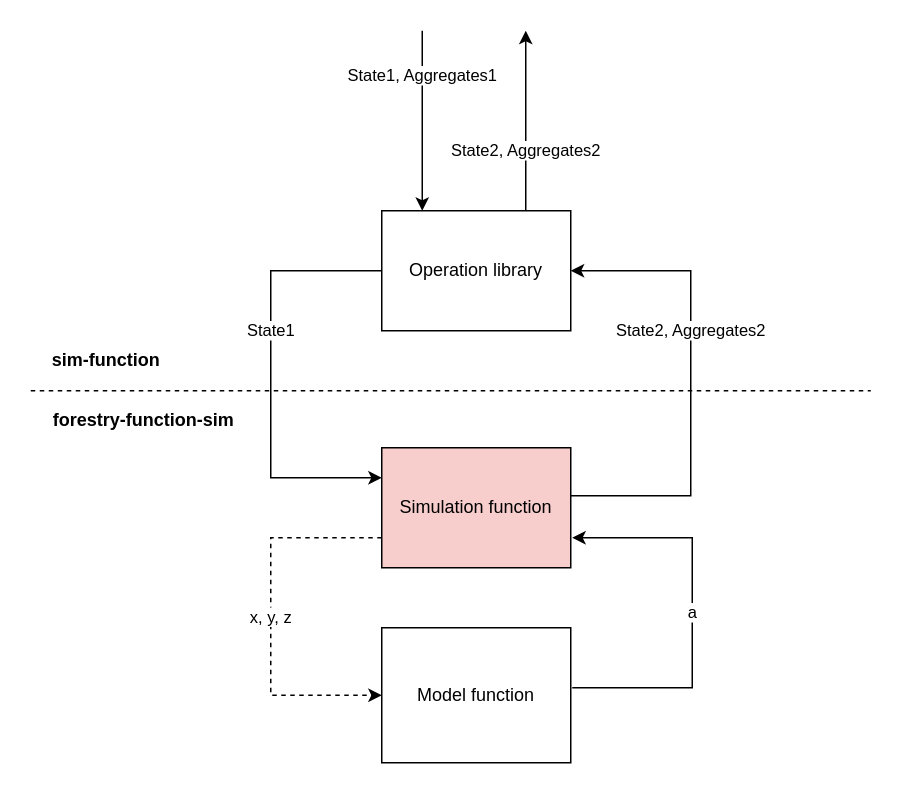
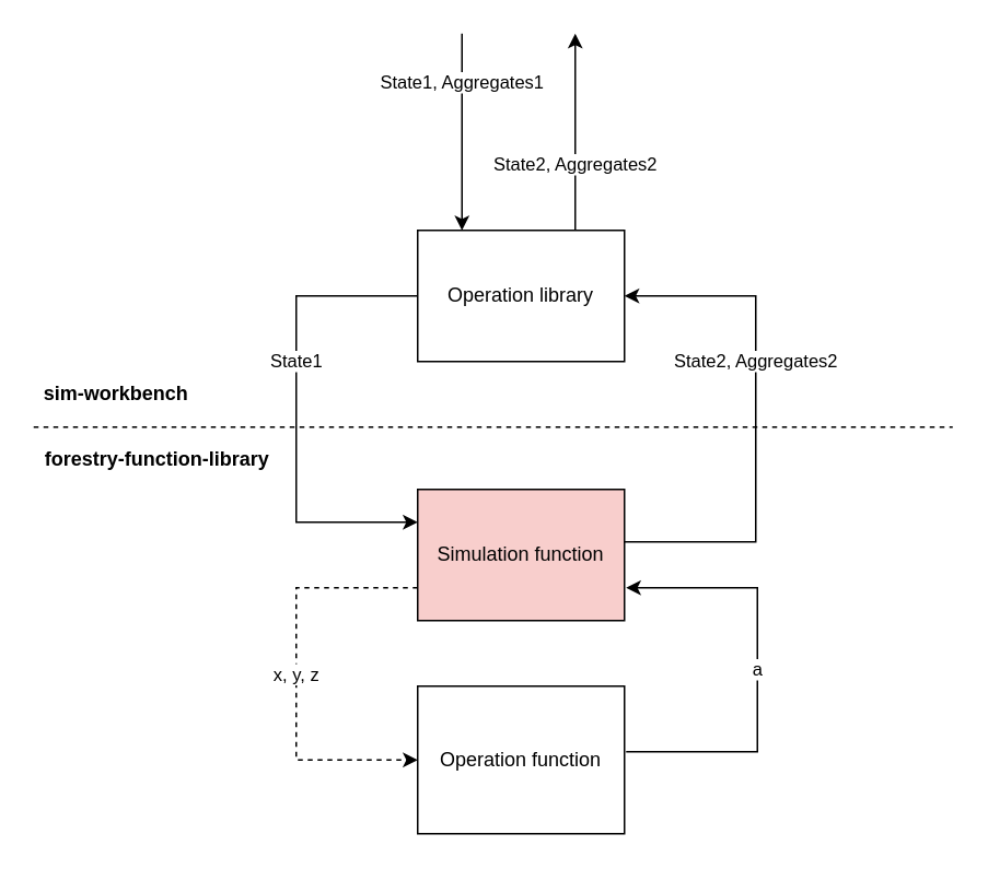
- <mxCell id="12" value="sim-function" style="text;html=1;align=center;verticalAlign=middle;resizable=0;points=[];autosize=1;strokeColor=none;fillColor=none;fontStyle=1" vertex="1" parent="1"><mxGeometry x="20" y="230" width="100" height="20" as="geometry" /></mxCell>
+ <mxCell id="12" value="sim-workbench" style="text;html=1;align=center;verticalAlign=middle;resizable=0;points=[];autosize=1;strokeColor=none;fillColor=none;fontStyle=1" vertex="1" parent="1"><mxGeometry x="20" y="230" width="100" height="20" as="geometry" /></mxCell>
- <mxCell id="13" value="forestry-function-sim" style="text;html=1;align=center;verticalAlign=middle;resizable=0;points=[];autosize=1;strokeColor=none;fillColor=none;fontStyle=1" vertex="1" parent="1"><mxGeometry x="20" y="270" width="150" height="20" as="geometry" /></mxCell>
+ <mxCell id="13" value="forestry-function-library" style="text;html=1;align=center;verticalAlign=middle;resizable=0;points=[];autosize=1;strokeColor=none;fillColor=none;fontStyle=1" vertex="1" parent="1"><mxGeometry x="20" y="270" width="150" height="20" as="geometry" /></mxCell>
- <mxCell id="10" value="Model function" style="rounded=0;whiteSpace=wrap;html=1;" parent="1" vertex="1"><mxGeometry x="254" y="418" width="126" height="90" as="geometry" /></mxCell>
+ <mxCell id="10" value="Operation function" style="rounded=0;whiteSpace=wrap;html=1;" parent="1" vertex="1"><mxGeometry x="254" y="418" width="126" height="90" as="geometry" /></mxCell>
